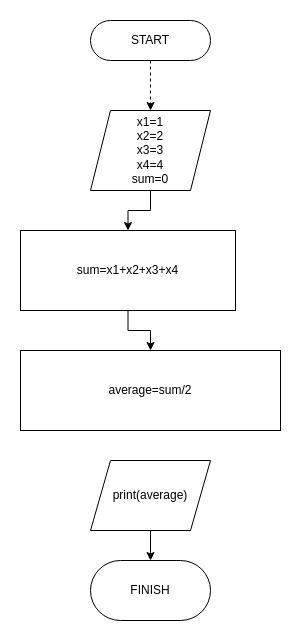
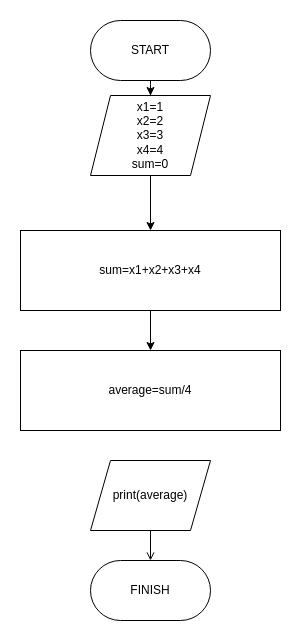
- <mxCell id="3" value="START" style="rounded=1;whiteSpace=wrap;html=1;arcSize=50;" vertex="1" parent="1"><mxGeometry x="90" y="20" width="120" height="40" as="geometry" /></mxCell>
+ <mxCell id="3" value="START" style="rounded=1;whiteSpace=wrap;html=1;arcSize=50;" vertex="1" parent="1"><mxGeometry x="90" y="20" width="120" height="60" as="geometry" /></mxCell>
- <mxCell id="6" value="x1=1&lt;br&gt;x2=2&lt;br&gt;x3=3&lt;br&gt;x4=4&lt;br&gt;sum=0" style="shape=parallelogram;perimeter=parallelogramPerimeter;whiteSpace=wrap;html=1;fixedSize=1;" vertex="1" parent="1"><mxGeometry x="90" y="110" width="120" height="80" as="geometry" /></mxCell>
+ <mxCell id="6" value="x1=1&lt;br&gt;x2=2&lt;br&gt;x3=3&lt;br&gt;x4=4&lt;br&gt;sum=0" style="shape=parallelogram;perimeter=parallelogramPerimeter;whiteSpace=wrap;html=1;fixedSize=1;" vertex="1" parent="1"><mxGeometry x="90" y="95" width="120" height="80" as="geometry" /></mxCell>
- <mxCell id="8" value="sum=x1+x2+x3+x4" style="rounded=0;whiteSpace=wrap;html=1;" vertex="1" parent="1"><mxGeometry x="20" y="230" width="215" height="80" as="geometry" /></mxCell>
+ <mxCell id="8" value="sum=x1+x2+x3+x4" style="rounded=0;whiteSpace=wrap;html=1;" vertex="1" parent="1"><mxGeometry x="20" y="230" width="260" height="80" as="geometry" /></mxCell>
- <mxCell id="11" value="average=sum/2" style="rounded=0;whiteSpace=wrap;html=1;" vertex="1" parent="1"><mxGeometry x="20" y="350" width="260" height="80" as="geometry" /></mxCell>
+ <mxCell id="11" value="average=sum/4" style="rounded=0;whiteSpace=wrap;html=1;" vertex="1" parent="1"><mxGeometry x="20" y="350" width="260" height="80" as="geometry" /></mxCell>
- <mxCell id="9" value="" style="edgeStyle=orthogonalEdgeStyle;rounded=0;orthogonalLoop=1;jettySize=auto;html=1;" edge="1" parent="1" source="10" target="4"><mxGeometry relative="1" as="geometry" /></mxCell>
+ <mxCell id="9" value="" style="edgeStyle=orthogonalEdgeStyle;rounded=0;orthogonalLoop=1;jettySize=auto;html=1;endArrow=open;" edge="1" parent="1" source="10" target="4"><mxGeometry relative="1" as="geometry" /></mxCell>
